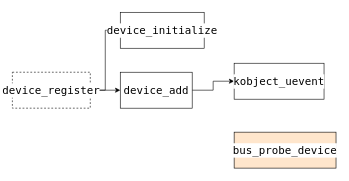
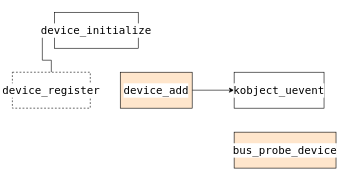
- <mxCell id="5" value="&lt;div style=&quot;background-color: rgb(255 , 255 , 255) ; font-family: &amp;#34;droid sans mono&amp;#34; , monospace , monospace , &amp;#34;droid sans fallback&amp;#34; ; font-size: 18px ; line-height: 24px&quot;&gt;device_initialize&lt;/div&gt;" style="whiteSpace=wrap;html=1;" vertex="1" parent="1"><mxGeometry x="200" y="20" width="140" height="60" as="geometry" /></mxCell>
+ <mxCell id="5" value="&lt;div style=&quot;background-color: rgb(255 , 255 , 255) ; font-family: &amp;#34;droid sans mono&amp;#34; , monospace , monospace , &amp;#34;droid sans fallback&amp;#34; ; font-size: 18px ; line-height: 24px&quot;&gt;device_initialize&lt;/div&gt;" style="whiteSpace=wrap;html=1;" vertex="1" parent="1"><mxGeometry x="90" y="20" width="140" height="60" as="geometry" /></mxCell>
- <mxCell id="8" value="&lt;div style=&quot;background-color: rgb(255 , 255 , 255) ; font-family: &amp;#34;droid sans mono&amp;#34; , monospace , monospace , &amp;#34;droid sans fallback&amp;#34; ; font-size: 18px ; line-height: 24px&quot;&gt;kobject_uevent&lt;/div&gt;" style="whiteSpace=wrap;html=1;" vertex="1" parent="1"><mxGeometry x="390" y="105" width="150" height="60" as="geometry" /></mxCell>
+ <mxCell id="8" value="&lt;div style=&quot;background-color: rgb(255 , 255 , 255) ; font-family: &amp;#34;droid sans mono&amp;#34; , monospace , monospace , &amp;#34;droid sans fallback&amp;#34; ; font-size: 18px ; line-height: 24px&quot;&gt;kobject_uevent&lt;/div&gt;" style="whiteSpace=wrap;html=1;" vertex="1" parent="1"><mxGeometry x="390" y="120" width="150" height="60" as="geometry" /></mxCell>
- <mxCell id="3" style="edgeStyle=orthogonalEdgeStyle;rounded=0;orthogonalLoop=1;jettySize=auto;html=1;" edge="1" parent="1" source="4" target="7"><mxGeometry relative="1" as="geometry" /></mxCell>
- <mxCell id="7" value="&lt;div style=&quot;background-color: rgb(255 , 255 , 255) ; font-family: &amp;#34;droid sans mono&amp;#34; , monospace , monospace , &amp;#34;droid sans fallback&amp;#34; ; font-size: 18px ; line-height: 24px&quot;&gt;device_add&lt;/div&gt;" style="whiteSpace=wrap;html=1;" vertex="1" parent="1"><mxGeometry x="200" y="120" width="120" height="60" as="geometry" /></mxCell>
+ <mxCell id="7" value="&lt;div style=&quot;background-color: rgb(255 , 255 , 255) ; font-family: &amp;#34;droid sans mono&amp;#34; , monospace , monospace , &amp;#34;droid sans fallback&amp;#34; ; font-size: 18px ; line-height: 24px&quot;&gt;device_add&lt;/div&gt;" style="whiteSpace=wrap;html=1;fillColor=#ffe6cc;" vertex="1" parent="1"><mxGeometry x="200" y="120" width="120" height="60" as="geometry" /></mxCell>
